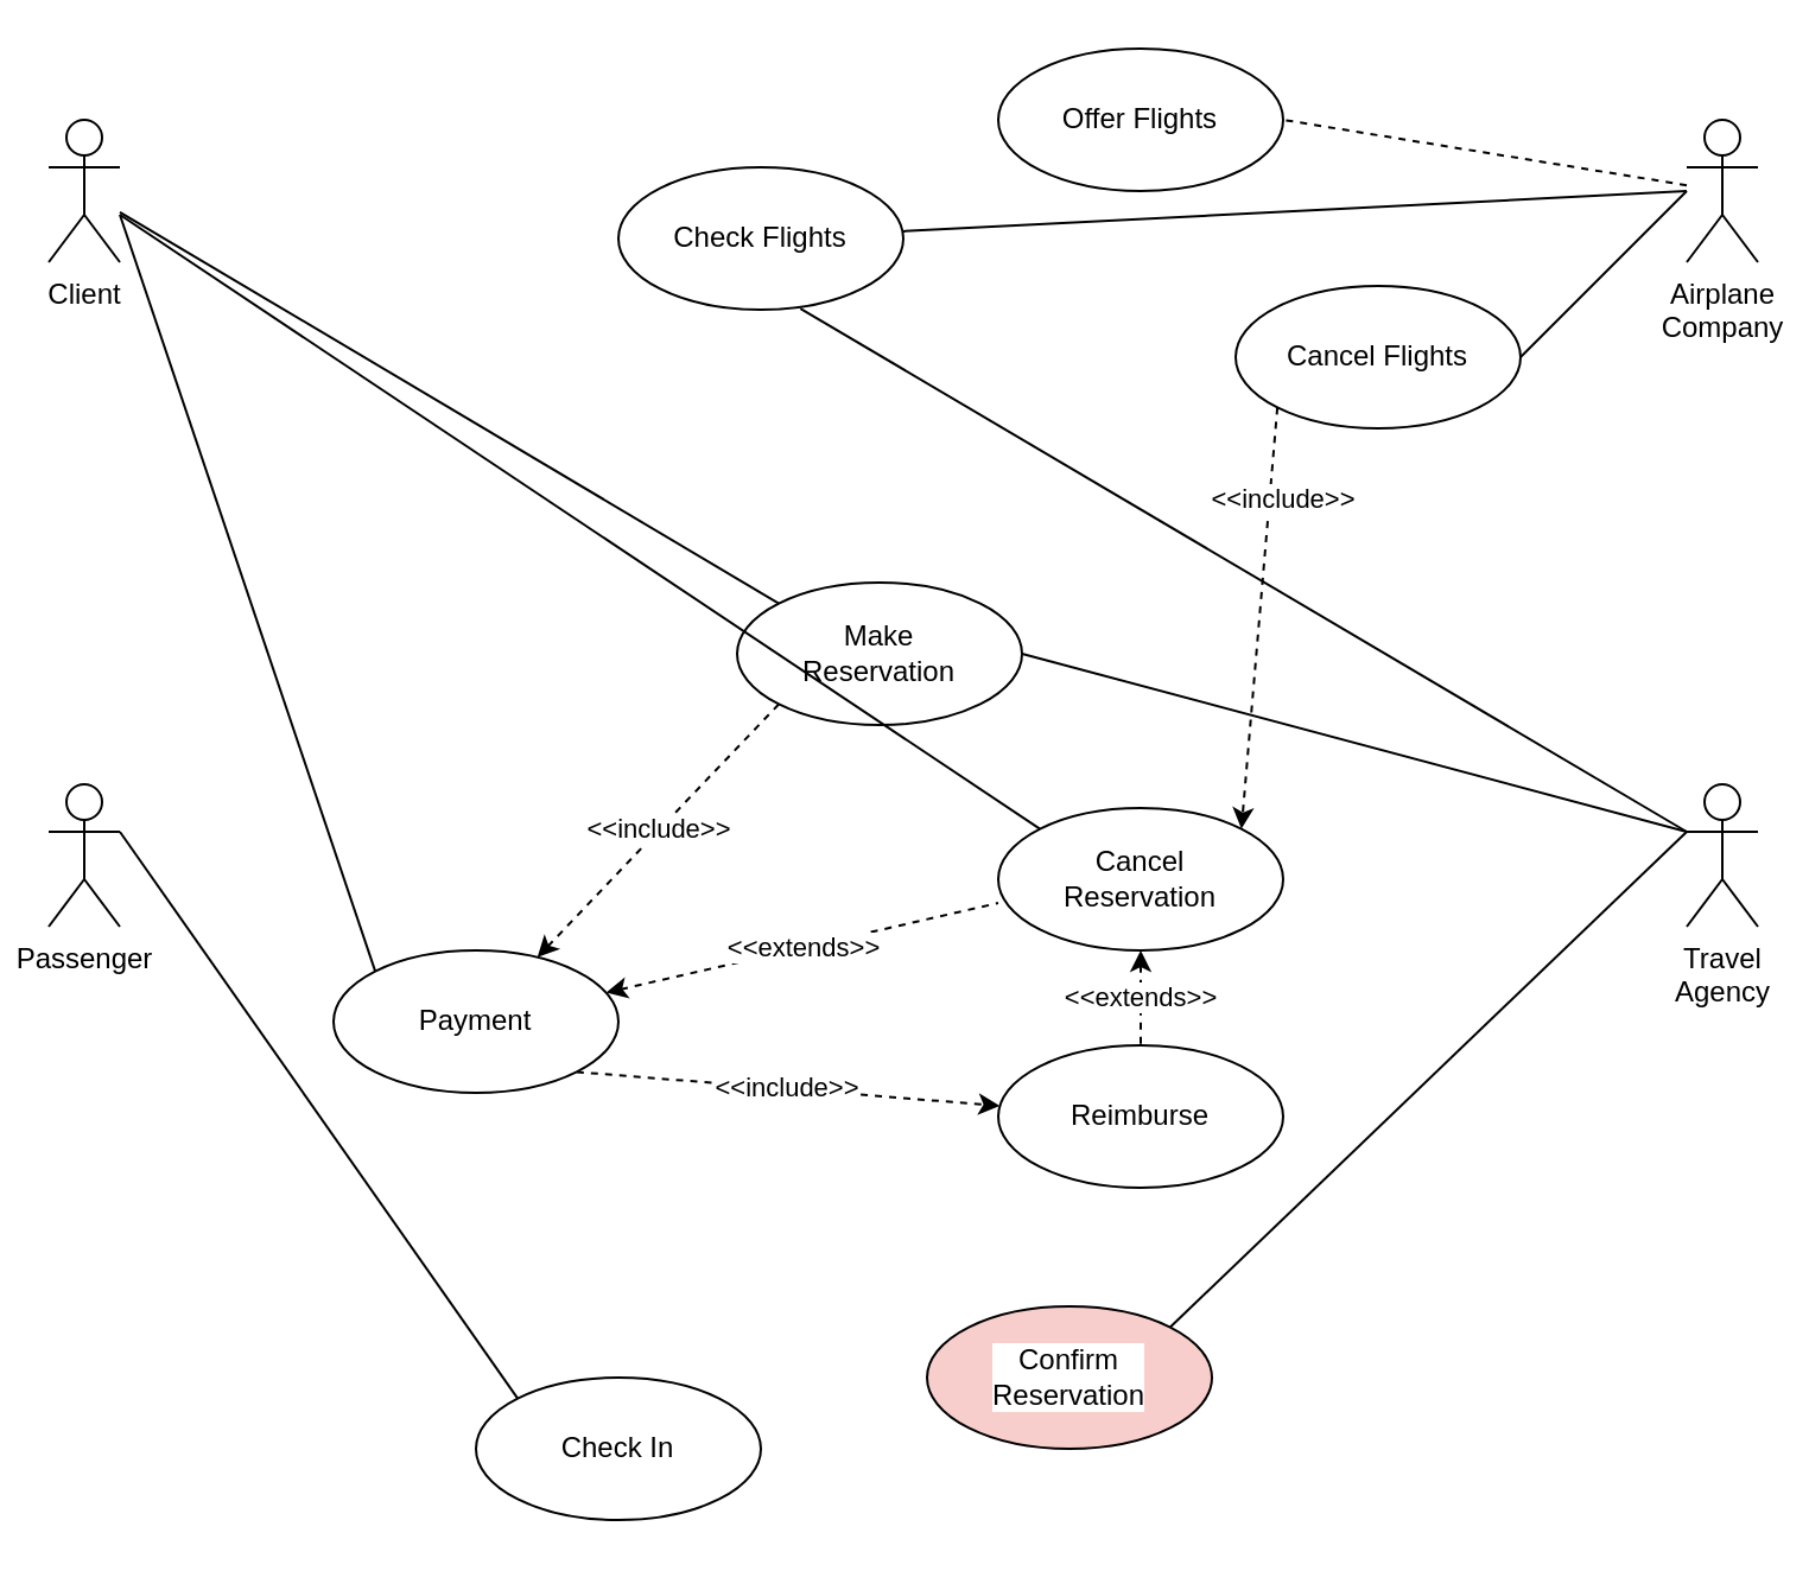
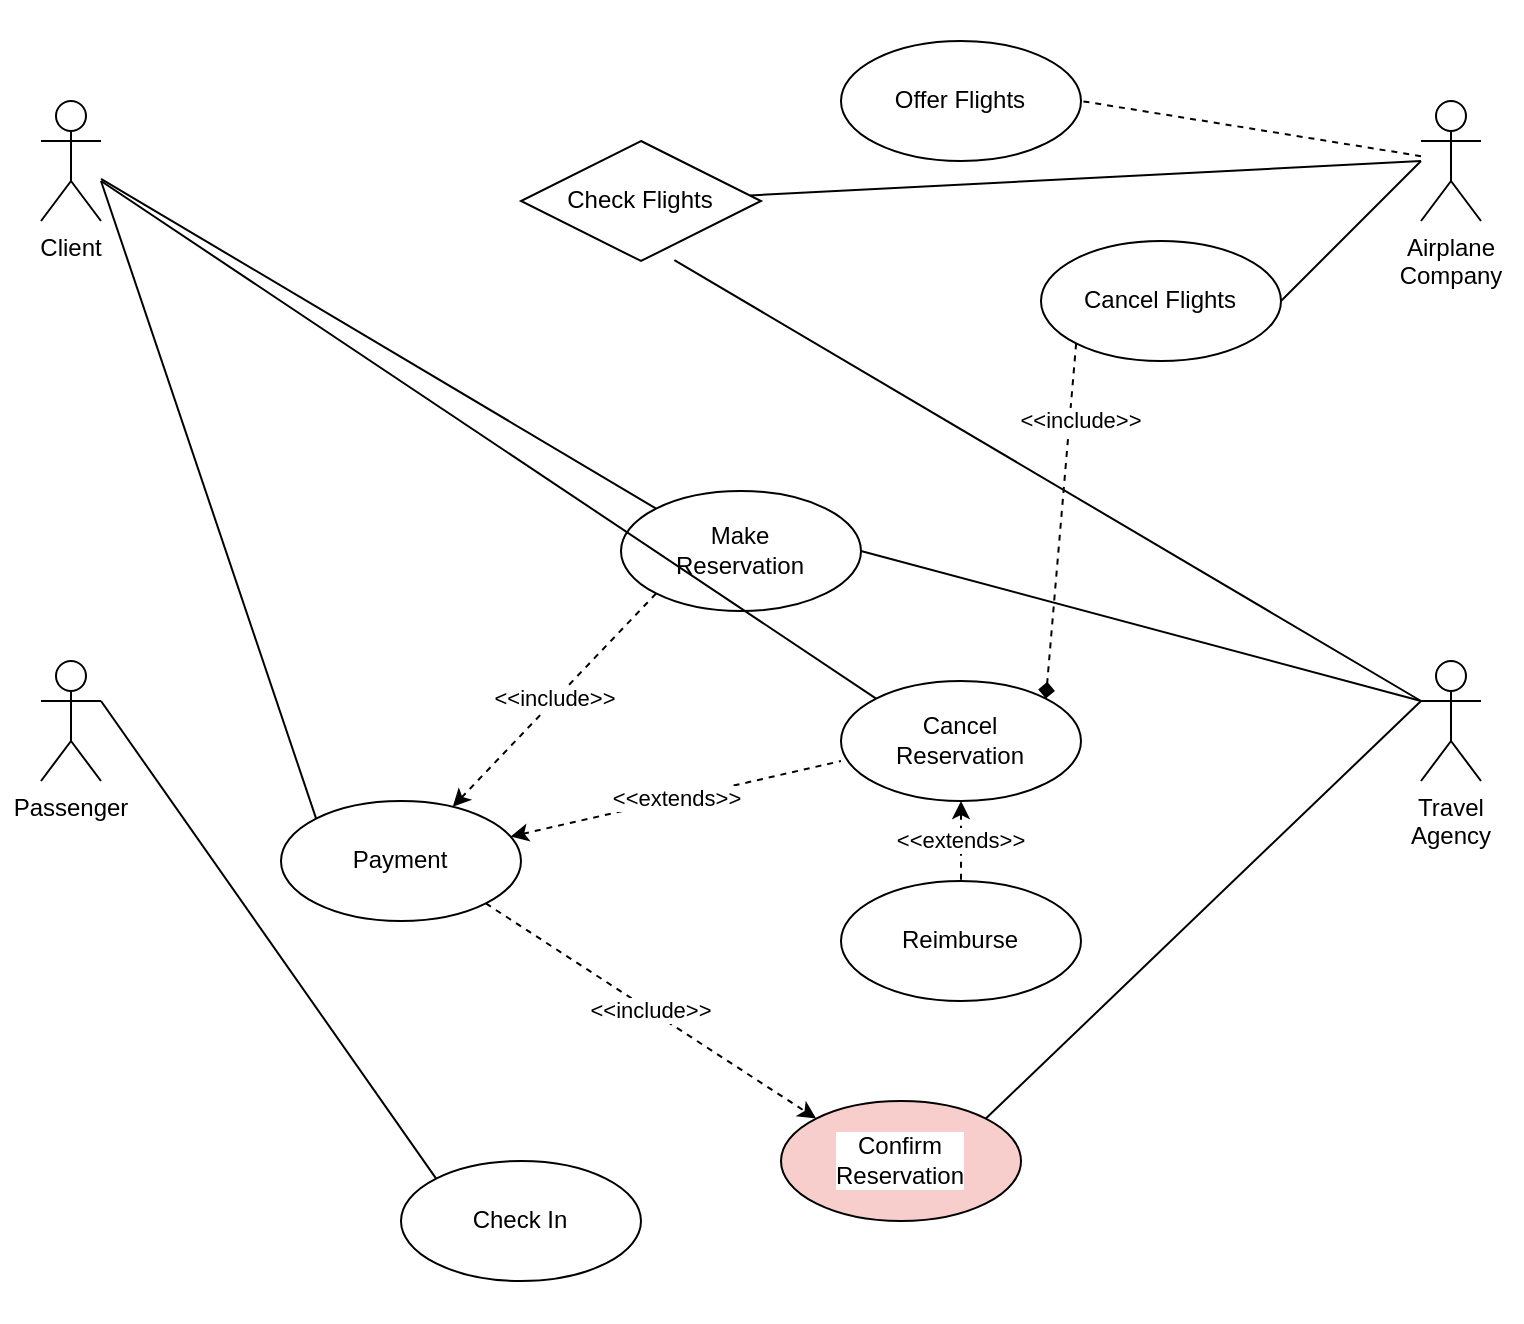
- <mxCell id="23" value="Check Flights" style="ellipse;whiteSpace=wrap;html=1;" vertex="1" parent="1"><mxGeometry x="260" y="70" width="120" height="60" as="geometry" /></mxCell>
+ <mxCell id="23" value="Check Flights" style="rhombus;whiteSpace=wrap;html=1;" vertex="1" parent="1"><mxGeometry x="260" y="70" width="120" height="60" as="geometry" /></mxCell>
- <mxCell id="10" value="&amp;lt;&amp;lt;include&amp;gt;&amp;gt;" style="edgeStyle=none;html=1;exitX=0;exitY=1;exitDx=0;exitDy=0;entryX=1;entryY=0;entryDx=0;entryDy=0;endArrow=classic;endFill=1;startArrow=none;startFill=0;dashed=1;" edge="1" parent="1" source="11" target="15"><mxGeometry x="-0.568" y="6" relative="1" as="geometry"><mxPoint as="offset" /></mxGeometry></mxCell>
+ <mxCell id="10" value="&amp;lt;&amp;lt;include&amp;gt;&amp;gt;" style="edgeStyle=none;html=1;exitX=0;exitY=1;exitDx=0;exitDy=0;entryX=1;entryY=0;entryDx=0;entryDy=0;endArrow=diamond;endFill=1;startArrow=none;startFill=0;dashed=1;" edge="1" parent="1" source="11" target="15"><mxGeometry x="-0.568" y="6" relative="1" as="geometry"><mxPoint as="offset" /></mxGeometry></mxCell>
- <mxCell id="18" value="&amp;lt;&amp;lt;include&amp;gt;&amp;gt;" style="edgeStyle=none;html=1;exitX=1;exitY=1;exitDx=0;exitDy=0;labelBackgroundColor=default;startArrow=none;startFill=0;endArrow=classic;endFill=1;dashed=1;" edge="1" parent="1" source="20" target="21"><mxGeometry relative="1" as="geometry" /></mxCell>
+ <mxCell id="18" value="&amp;lt;&amp;lt;include&amp;gt;&amp;gt;" style="edgeStyle=none;html=1;exitX=1;exitY=1;exitDx=0;exitDy=0;entryX=0;entryY=0;entryDx=0;entryDy=0;labelBackgroundColor=default;startArrow=none;startFill=0;endArrow=classic;endFill=1;dashed=1;" edge="1" parent="1" source="20" target="29"><mxGeometry relative="1" as="geometry" /></mxCell>
